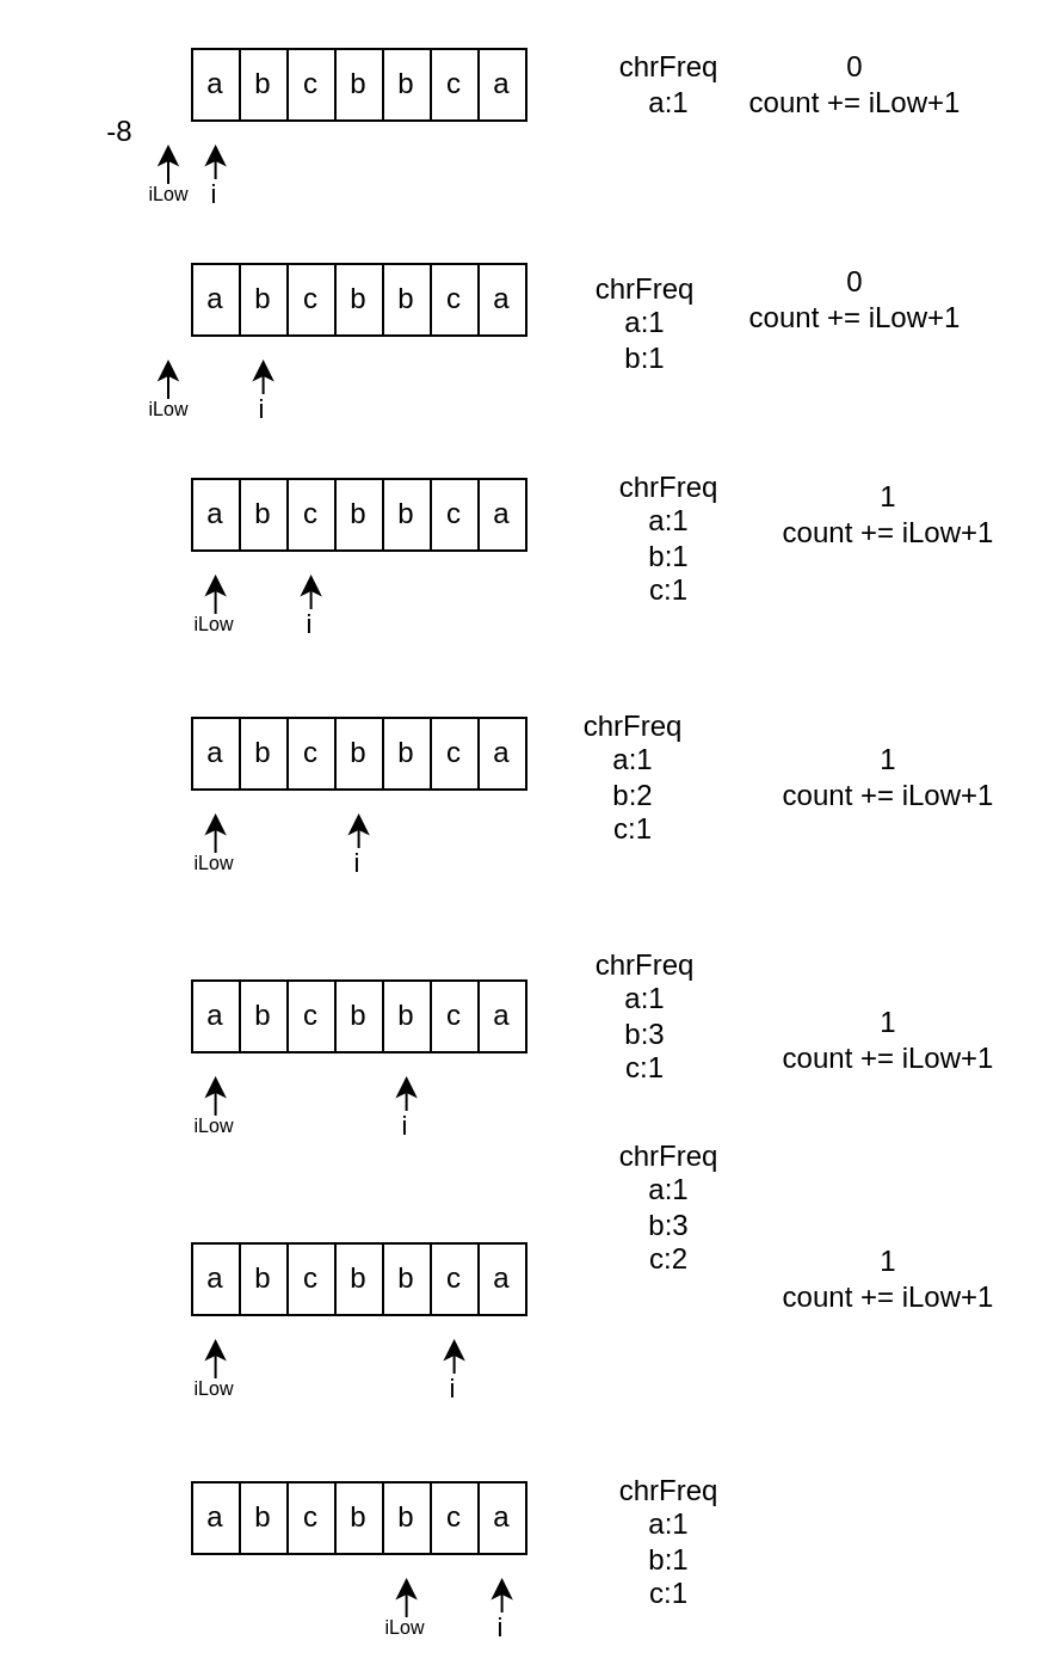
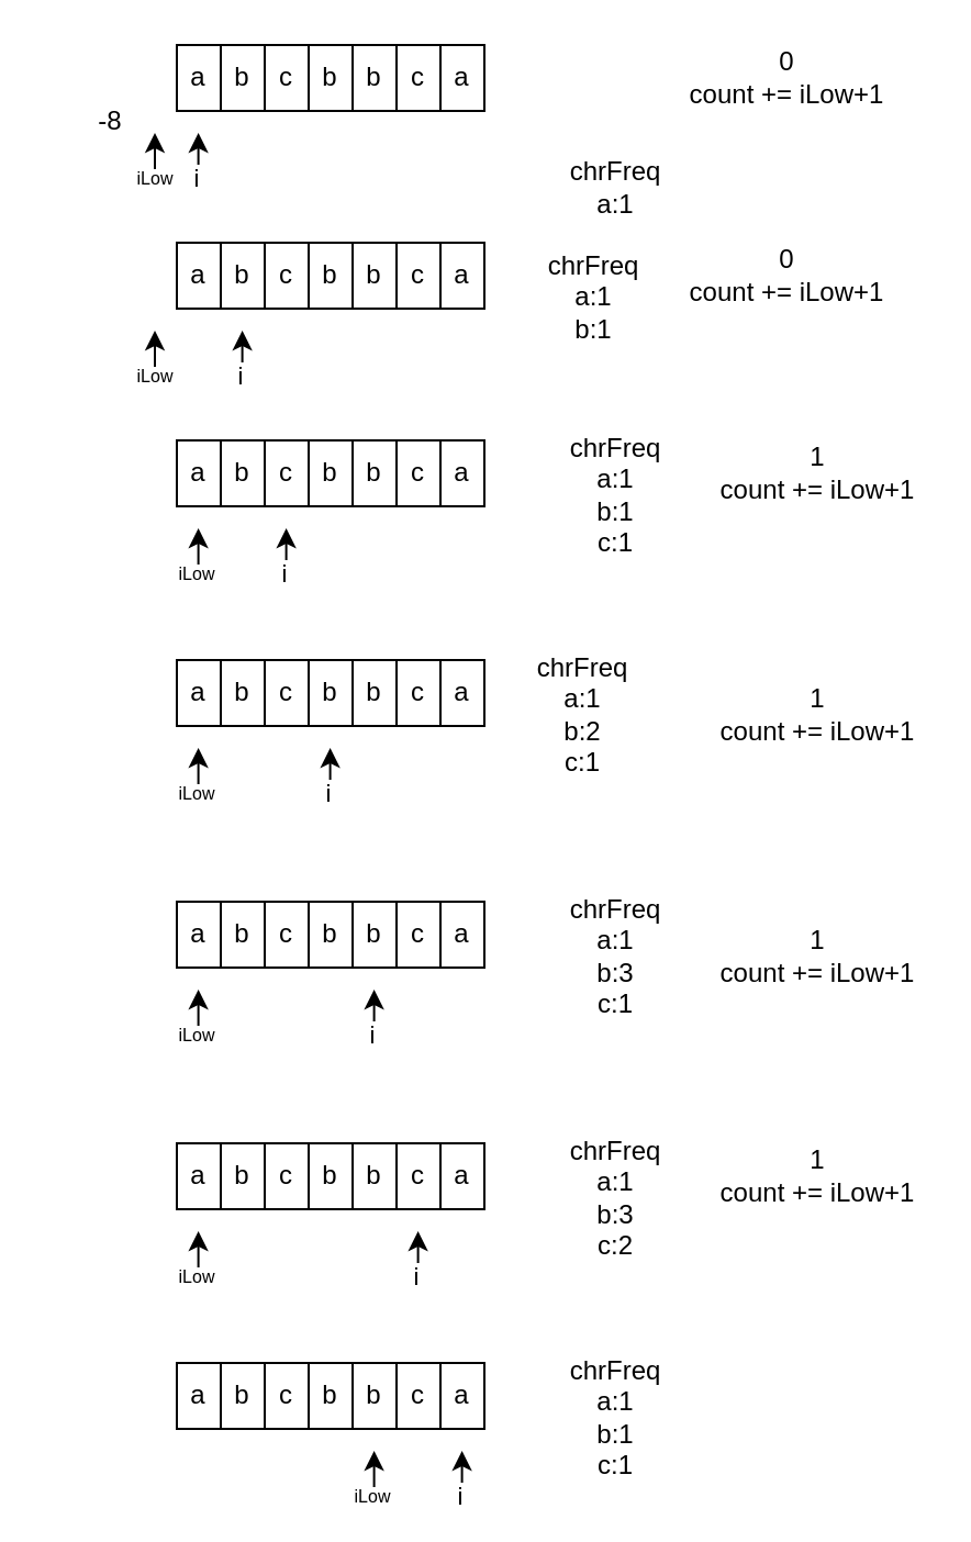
- <mxCell id="13" value="chrFreq&lt;div&gt;a:1&lt;/div&gt;" style="text;html=1;align=center;verticalAlign=middle;whiteSpace=wrap;rounded=0;" vertex="1" parent="1"><mxGeometry x="250" y="20" width="60" height="30" as="geometry" /></mxCell>
+ <mxCell id="13" value="chrFreq&lt;div&gt;a:1&lt;/div&gt;" style="text;html=1;align=center;verticalAlign=middle;whiteSpace=wrap;rounded=0;" vertex="1" parent="1"><mxGeometry x="250" y="70" width="60" height="30" as="geometry" /></mxCell>
- <mxCell id="61" value="chrFreq&lt;div&gt;a:1&lt;/div&gt;&lt;div&gt;b:3&lt;/div&gt;&lt;div&gt;c:1&lt;/div&gt;" style="text;html=1;align=center;verticalAlign=middle;whiteSpace=wrap;rounded=0;" vertex="1" parent="1"><mxGeometry x="240" y="400" width="60" height="50" as="geometry" /></mxCell>
+ <mxCell id="61" value="chrFreq&lt;div&gt;a:1&lt;/div&gt;&lt;div&gt;b:3&lt;/div&gt;&lt;div&gt;c:1&lt;/div&gt;" style="text;html=1;align=center;verticalAlign=middle;whiteSpace=wrap;rounded=0;" vertex="1" parent="1"><mxGeometry x="250" y="410" width="60" height="50" as="geometry" /></mxCell>
- <mxCell id="73" value="chrFreq&lt;div&gt;a:1&lt;/div&gt;&lt;div&gt;b:3&lt;/div&gt;&lt;div&gt;c:2&lt;/div&gt;" style="text;html=1;align=center;verticalAlign=middle;whiteSpace=wrap;rounded=0;" vertex="1" parent="1"><mxGeometry x="250" y="480" width="60" height="50" as="geometry" /></mxCell>
+ <mxCell id="73" value="chrFreq&lt;div&gt;a:1&lt;/div&gt;&lt;div&gt;b:3&lt;/div&gt;&lt;div&gt;c:2&lt;/div&gt;" style="text;html=1;align=center;verticalAlign=middle;whiteSpace=wrap;rounded=0;" vertex="1" parent="1"><mxGeometry x="250" y="520" width="60" height="50" as="geometry" /></mxCell>
